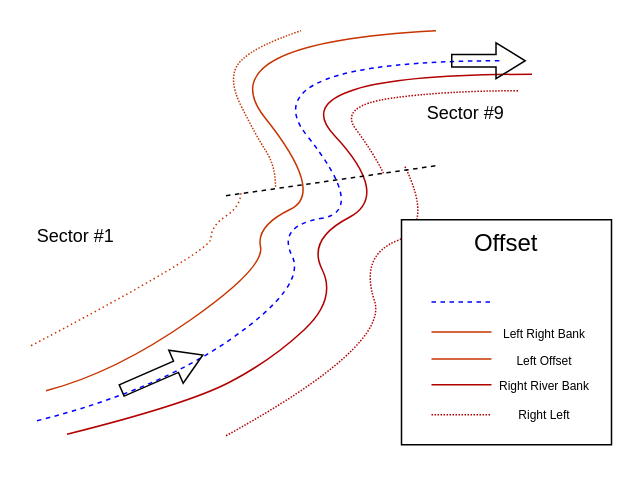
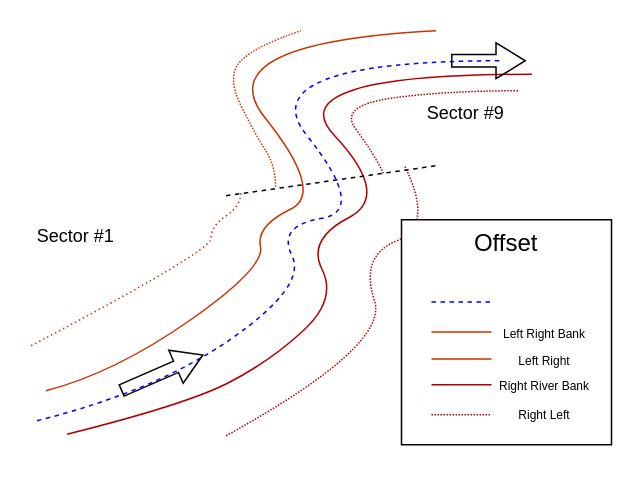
- <mxCell id="24" value="Left Offset" style="text;html=1;align=center;verticalAlign=middle;resizable=0;points=[];autosize=1;strokeColor=none;fillColor=none;fontSize=8;" vertex="1" parent="14"><mxGeometry x="65" y="84" width="60" height="20" as="geometry" /></mxCell>
+ <mxCell id="24" value="Left Right" style="text;html=1;align=center;verticalAlign=middle;resizable=0;points=[];autosize=1;strokeColor=none;fillColor=none;fontSize=8;" vertex="1" parent="14"><mxGeometry x="65" y="84" width="60" height="20" as="geometry" /></mxCell>
